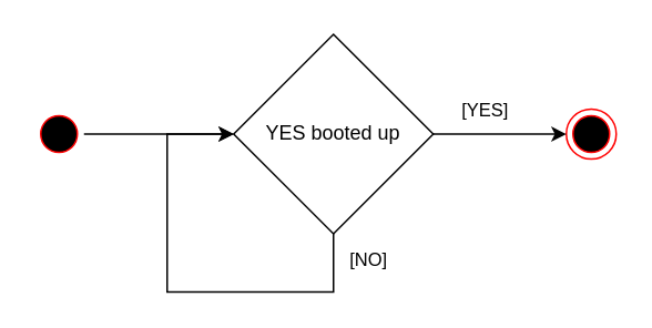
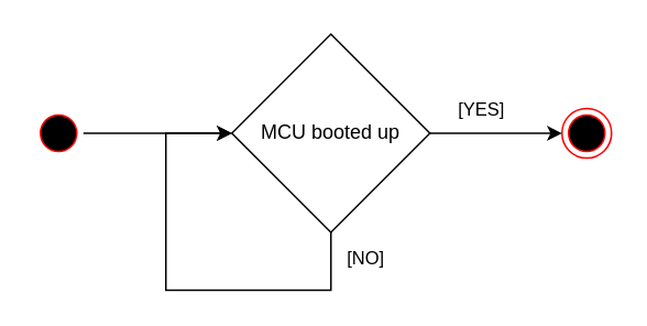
- <mxCell id="5" value="YES booted up" style="rhombus;whiteSpace=wrap;html=1;" vertex="1" parent="1"><mxGeometry x="140" y="20" width="120" height="120" as="geometry" /></mxCell>
+ <mxCell id="5" value="MCU booted up" style="rhombus;whiteSpace=wrap;html=1;" vertex="1" parent="1"><mxGeometry x="140" y="20" width="120" height="120" as="geometry" /></mxCell>
